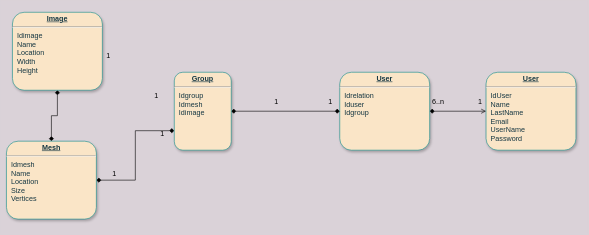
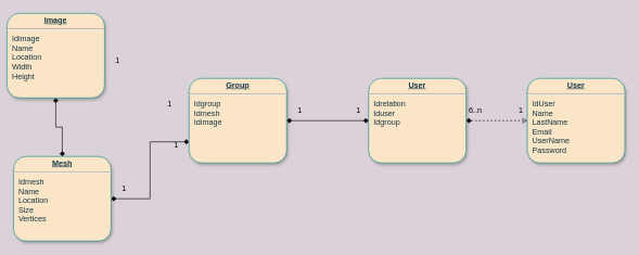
- <mxCell id="4" value="&lt;p style=&quot;margin: 0px ; margin-top: 4px ; text-align: center ; text-decoration: underline&quot;&gt;&lt;strong&gt;Image&lt;/strong&gt;&lt;/p&gt;&lt;hr&gt;&lt;p style=&quot;margin: 0px ; margin-left: 8px&quot;&gt;Idimage&lt;/p&gt;&lt;p style=&quot;margin: 0px ; margin-left: 8px&quot;&gt;Name&lt;/p&gt;&lt;p style=&quot;margin: 0px ; margin-left: 8px&quot;&gt;Location&lt;/p&gt;&lt;p style=&quot;margin: 0px ; margin-left: 8px&quot;&gt;Width&lt;/p&gt;&lt;p style=&quot;margin: 0px ; margin-left: 8px&quot;&gt;Height&lt;br&gt;&lt;/p&gt;" style="verticalAlign=top;align=left;overflow=fill;fontSize=12;fontFamily=Helvetica;html=1;strokeColor=#0F8B8D;shadow=1;fillColor=#FAE5C7;fontColor=#143642;rounded=1;" parent="1" vertex="1"><mxGeometry x="20" y="20" width="150" height="130" as="geometry" /></mxCell>
+ <mxCell id="4" value="&lt;p style=&quot;margin: 0px ; margin-top: 4px ; text-align: center ; text-decoration: underline&quot;&gt;&lt;strong&gt;Image&lt;/strong&gt;&lt;/p&gt;&lt;hr&gt;&lt;p style=&quot;margin: 0px ; margin-left: 8px&quot;&gt;Idimage&lt;/p&gt;&lt;p style=&quot;margin: 0px ; margin-left: 8px&quot;&gt;Name&lt;/p&gt;&lt;p style=&quot;margin: 0px ; margin-left: 8px&quot;&gt;Location&lt;/p&gt;&lt;p style=&quot;margin: 0px ; margin-left: 8px&quot;&gt;Width&lt;/p&gt;&lt;p style=&quot;margin: 0px ; margin-left: 8px&quot;&gt;Height&lt;br&gt;&lt;/p&gt;" style="verticalAlign=top;align=left;overflow=fill;fontSize=12;fontFamily=Helvetica;html=1;strokeColor=#0F8B8D;shadow=1;fillColor=#FAE5C7;fontColor=#143642;rounded=1;" parent="1" vertex="1"><mxGeometry x="10" y="20" width="150" height="130" as="geometry" /></mxCell>
- <mxCell id="10" value="&lt;p style=&quot;margin: 0px ; margin-top: 4px ; text-align: center ; text-decoration: underline&quot;&gt;&lt;strong&gt;Group&lt;br&gt;&lt;/strong&gt;&lt;/p&gt;&lt;hr&gt;&lt;p style=&quot;margin: 0px ; margin-left: 8px&quot;&gt;Idgroup&lt;/p&gt;&lt;p style=&quot;margin: 0px ; margin-left: 8px&quot;&gt;Idmesh&lt;br&gt;&lt;/p&gt;&lt;p style=&quot;margin: 0px ; margin-left: 8px&quot;&gt;Idimage&lt;/p&gt;" style="verticalAlign=top;align=left;overflow=fill;fontSize=12;fontFamily=Helvetica;html=1;strokeColor=#0F8B8D;shadow=1;fillColor=#FAE5C7;fontColor=#143642;rounded=1;" parent="1" vertex="1"><mxGeometry x="290" y="120" width="95" height="130" as="geometry" /></mxCell>
+ <mxCell id="10" value="&lt;p style=&quot;margin: 0px ; margin-top: 4px ; text-align: center ; text-decoration: underline&quot;&gt;&lt;strong&gt;Group&lt;br&gt;&lt;/strong&gt;&lt;/p&gt;&lt;hr&gt;&lt;p style=&quot;margin: 0px ; margin-left: 8px&quot;&gt;Idgroup&lt;/p&gt;&lt;p style=&quot;margin: 0px ; margin-left: 8px&quot;&gt;Idmesh&lt;br&gt;&lt;/p&gt;&lt;p style=&quot;margin: 0px ; margin-left: 8px&quot;&gt;Idimage&lt;/p&gt;" style="verticalAlign=top;align=left;overflow=fill;fontSize=12;fontFamily=Helvetica;html=1;strokeColor=#0F8B8D;shadow=1;fillColor=#FAE5C7;fontColor=#143642;rounded=1;" parent="1" vertex="1"><mxGeometry x="290" y="120" width="150" height="130" as="geometry" /></mxCell>
- <mxCell id="5" style="edgeStyle=orthogonalEdgeStyle;rounded=0;jumpStyle=none;orthogonalLoop=1;jettySize=auto;html=1;exitX=1;exitY=0.5;exitDx=0;exitDy=0;startArrow=diamond;startFill=1;endArrow=open;endFill=0;targetPerimeterSpacing=0;strokeColor=#000000;" edge="1" parent="1" source="6" target="2"><mxGeometry relative="1" as="geometry" /></mxCell>
+ <mxCell id="5" style="edgeStyle=orthogonalEdgeStyle;rounded=0;jumpStyle=none;orthogonalLoop=1;jettySize=auto;html=1;exitX=1;exitY=0.5;exitDx=0;exitDy=0;startArrow=diamond;startFill=1;endArrow=open;endFill=0;targetPerimeterSpacing=0;strokeColor=#000000;dashed=1;" edge="1" parent="1" source="6" target="2"><mxGeometry relative="1" as="geometry" /></mxCell>
- <mxCell id="8" value="&lt;p style=&quot;margin: 0px ; margin-top: 4px ; text-align: center ; text-decoration: underline&quot;&gt;&lt;strong&gt;Mesh&lt;/strong&gt;&lt;/p&gt;&lt;hr&gt;&lt;p style=&quot;margin: 0px ; margin-left: 8px&quot;&gt;Idmesh&lt;/p&gt;&lt;p style=&quot;margin: 0px ; margin-left: 8px&quot;&gt;Name&lt;/p&gt;&lt;p style=&quot;margin: 0px ; margin-left: 8px&quot;&gt;Location&lt;br&gt;Size&lt;br&gt;Vertices&lt;br&gt;&lt;/p&gt;" style="verticalAlign=top;align=left;overflow=fill;fontSize=12;fontFamily=Helvetica;html=1;strokeColor=#0F8B8D;shadow=1;fillColor=#FAE5C7;fontColor=#143642;rounded=1;" parent="1" vertex="1"><mxGeometry x="10" y="235" width="150" height="130" as="geometry" /></mxCell>
+ <mxCell id="8" value="&lt;p style=&quot;margin: 0px ; margin-top: 4px ; text-align: center ; text-decoration: underline&quot;&gt;&lt;strong&gt;Mesh&lt;/strong&gt;&lt;/p&gt;&lt;hr&gt;&lt;p style=&quot;margin: 0px ; margin-left: 8px&quot;&gt;Idmesh&lt;/p&gt;&lt;p style=&quot;margin: 0px ; margin-left: 8px&quot;&gt;Name&lt;/p&gt;&lt;p style=&quot;margin: 0px ; margin-left: 8px&quot;&gt;Location&lt;br&gt;Size&lt;br&gt;Vertices&lt;br&gt;&lt;/p&gt;" style="verticalAlign=top;align=left;overflow=fill;fontSize=12;fontFamily=Helvetica;html=1;strokeColor=#0F8B8D;shadow=1;fillColor=#FAE5C7;fontColor=#143642;rounded=1;" parent="1" vertex="1"><mxGeometry x="20" y="240" width="150" height="130" as="geometry" /></mxCell>
